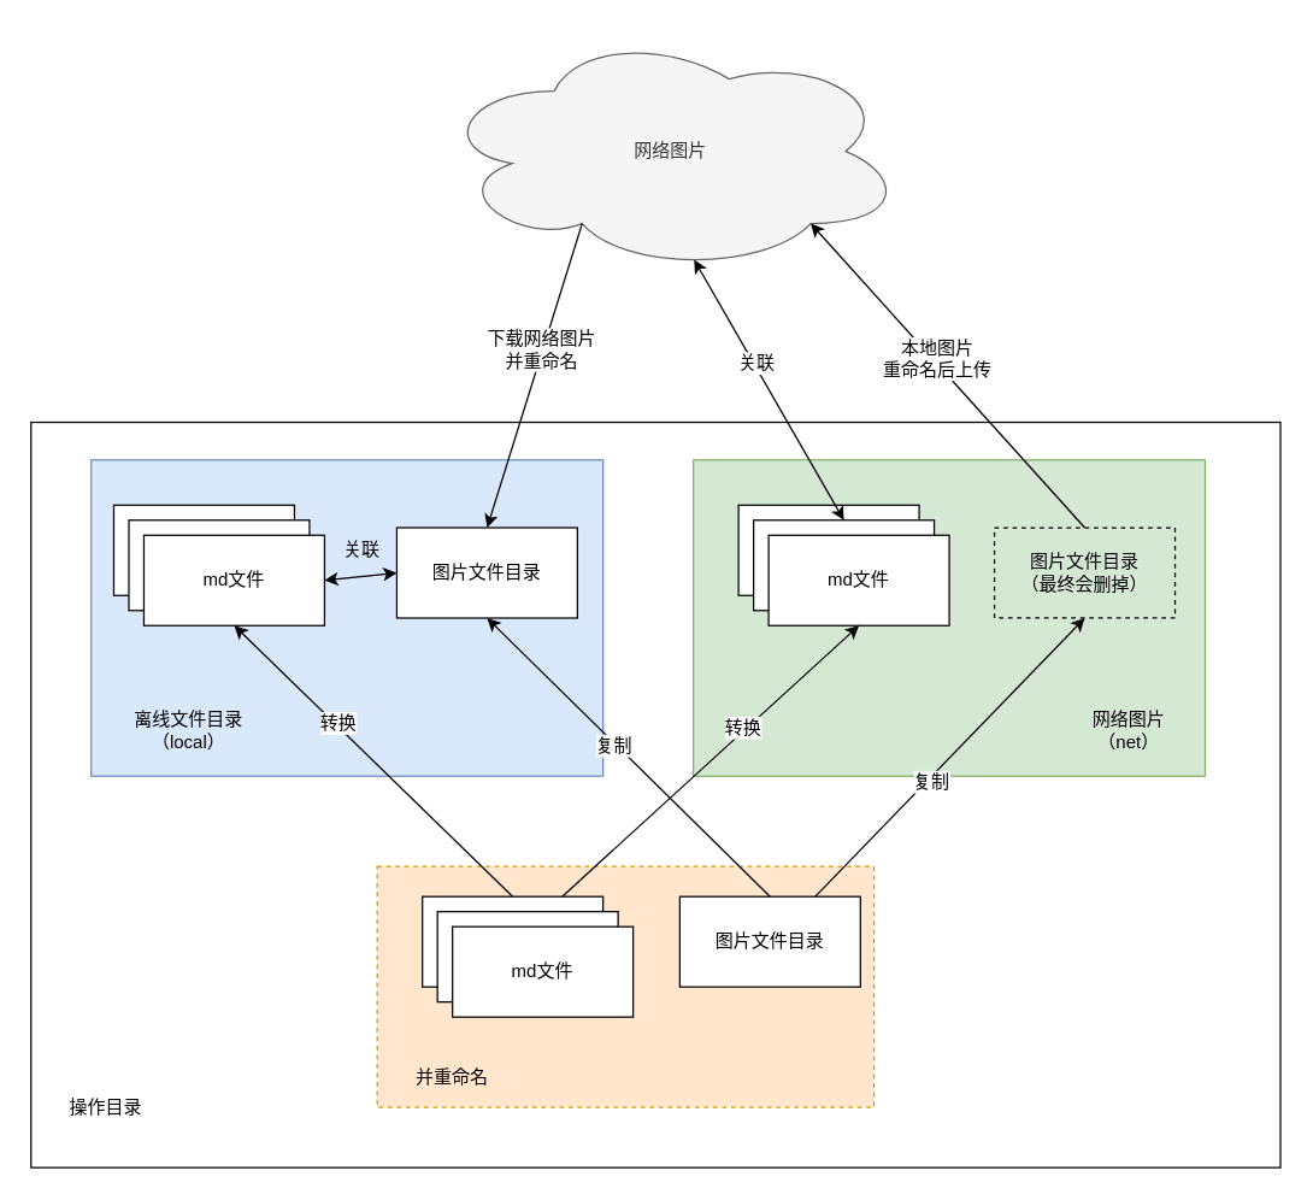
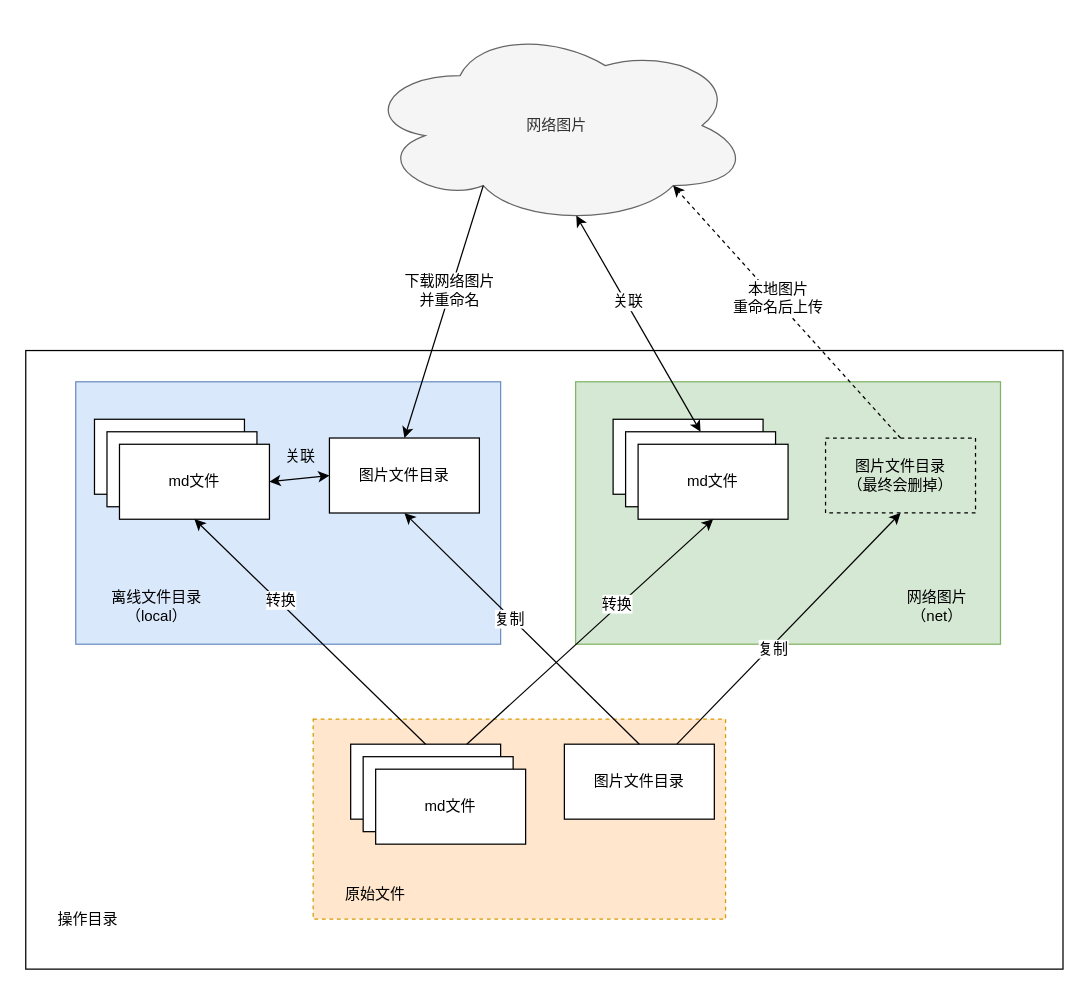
- <mxCell id="33" value="" style="endArrow=classic;html=1;exitX=0.5;exitY=0;exitDx=0;exitDy=0;entryX=0.8;entryY=0.8;entryDx=0;entryDy=0;entryPerimeter=0;" edge="1" parent="1" source="23" target="30"><mxGeometry width="50" height="50" relative="1" as="geometry"><mxPoint x="630" y="225" as="sourcePoint" /><mxPoint x="680" y="175" as="targetPoint" /></mxGeometry></mxCell>
+ <mxCell id="33" value="" style="endArrow=classic;html=1;exitX=0.5;exitY=0;exitDx=0;exitDy=0;entryX=0.8;entryY=0.8;entryDx=0;entryDy=0;entryPerimeter=0;dashed=1;" edge="1" parent="1" source="23" target="30"><mxGeometry width="50" height="50" relative="1" as="geometry"><mxPoint x="630" y="225" as="sourcePoint" /><mxPoint x="680" y="175" as="targetPoint" /></mxGeometry></mxCell>
- <mxCell id="15" value="并重命名" style="text;html=1;strokeColor=none;fillColor=none;align=center;verticalAlign=middle;whiteSpace=wrap;rounded=0;" vertex="1" parent="1"><mxGeometry x="260" y="705" width="80" height="20" as="geometry" /></mxCell>
+ <mxCell id="15" value="原始文件" style="text;html=1;strokeColor=none;fillColor=none;align=center;verticalAlign=middle;whiteSpace=wrap;rounded=0;" vertex="1" parent="1"><mxGeometry x="260" y="705" width="80" height="20" as="geometry" /></mxCell>
